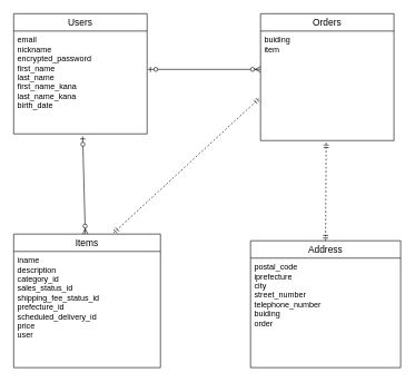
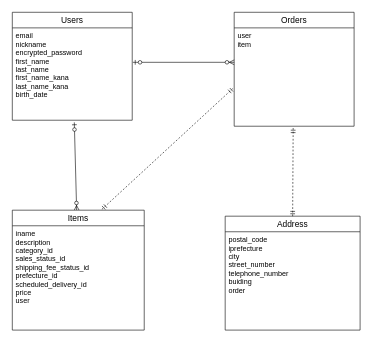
- <mxCell id="6" value="buiding&#10;item" style="text;strokeColor=none;fillColor=none;spacingLeft=4;spacingRight=4;overflow=hidden;rotatable=0;points=[[0,0.5],[1,0.5]];portConstraint=eastwest;fontSize=12;" parent="5" vertex="1"><mxGeometry y="26" width="200" height="164" as="geometry" /></mxCell>
+ <mxCell id="6" value="user&#10;item" style="text;strokeColor=none;fillColor=none;spacingLeft=4;spacingRight=4;overflow=hidden;rotatable=0;points=[[0,0.5],[1,0.5]];portConstraint=eastwest;fontSize=12;" parent="5" vertex="1"><mxGeometry y="26" width="200" height="164" as="geometry" /></mxCell>
